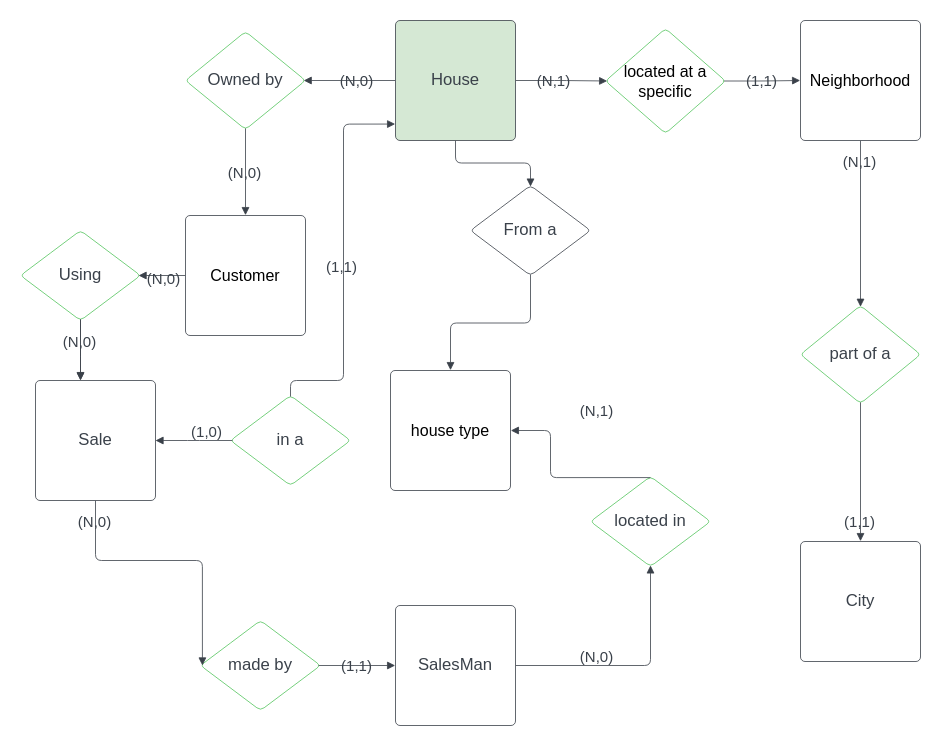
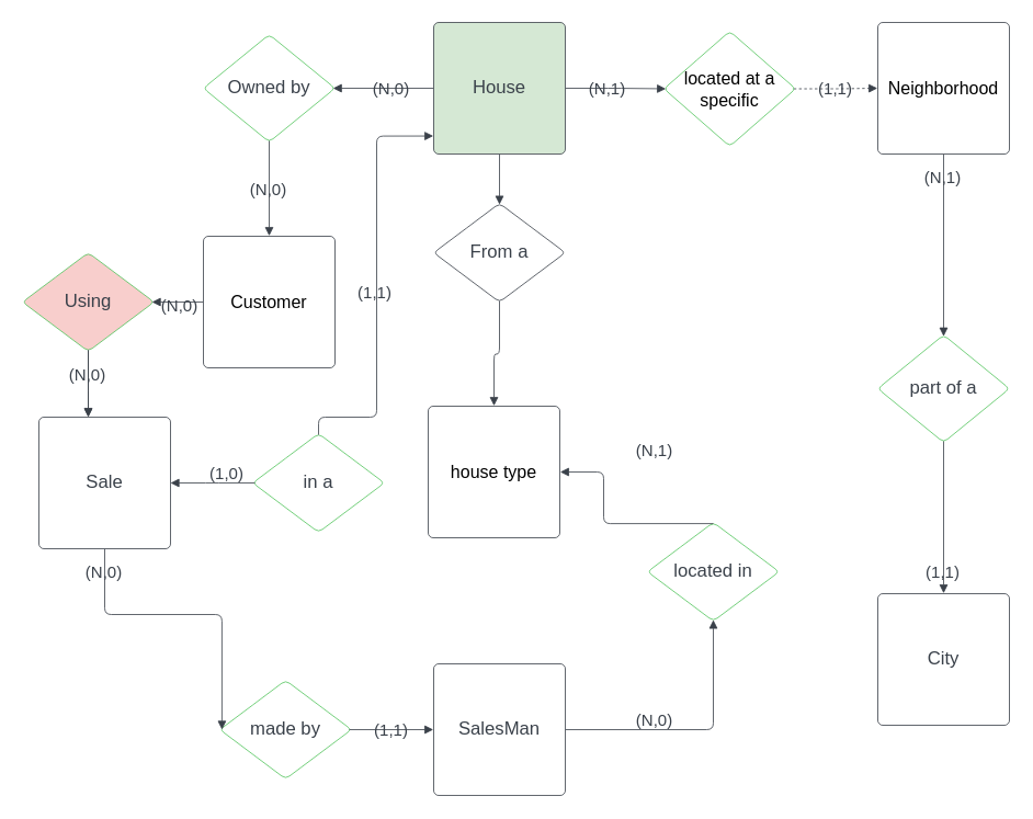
- <mxCell id="4" value="" style="html=1;jettySize=18;whiteSpace=wrap;fontSize=13;strokeColor=#3a414a;strokeOpacity=100;strokeWidth=0.8;rounded=1;arcSize=12;edgeStyle=orthogonalEdgeStyle;startArrow=none;endArrow=block;endFill=1;exitX=0.986;exitY=0.5;exitPerimeter=0;entryX=-0.003;entryY=0.5;entryPerimeter=0;lucidId=RsgwsH1Xkua~;" parent="1" source="15" target="5" edge="1"><mxGeometry width="100" height="100" relative="1" as="geometry"><Array as="points" /></mxGeometry></mxCell>
+ <mxCell id="4" value="" style="html=1;jettySize=18;whiteSpace=wrap;fontSize=13;strokeColor=#3a414a;strokeOpacity=100;strokeWidth=0.8;rounded=1;arcSize=12;edgeStyle=orthogonalEdgeStyle;startArrow=none;endArrow=block;endFill=1;exitX=0.986;exitY=0.5;exitPerimeter=0;entryX=-0.003;entryY=0.5;entryPerimeter=0;lucidId=RsgwsH1Xkua~;dashed=1;" parent="1" source="15" target="5" edge="1"><mxGeometry width="100" height="100" relative="1" as="geometry"><Array as="points" /></mxGeometry></mxCell>
- <mxCell id="18" value="From a" style="html=1;overflow=block;blockSpacing=1;whiteSpace=wrap;rhombus;fontSize=16.7;fontColor=#3a414a;spacing=3.8;strokeColor=#3a414a;strokeOpacity=100;rounded=1;absoluteArcSize=1;arcSize=9;strokeWidth=0.8;lucidId=sCgw0Yt0yr7J;" parent="1" vertex="1"><mxGeometry x="470" y="185" width="120" height="90" as="geometry" /></mxCell>
+ <mxCell id="18" value="From a" style="html=1;overflow=block;blockSpacing=1;whiteSpace=wrap;rhombus;fontSize=16.7;fontColor=#3a414a;spacing=3.8;strokeColor=#3a414a;strokeOpacity=100;rounded=1;absoluteArcSize=1;arcSize=9;strokeWidth=0.8;lucidId=sCgw0Yt0yr7J;" parent="1" vertex="1"><mxGeometry x="395" y="185" width="120" height="90" as="geometry" /></mxCell>
- <mxCell id="21" value="Using" style="html=1;overflow=block;blockSpacing=1;whiteSpace=wrap;rhombus;fontSize=16.7;fontColor=#3a414a;spacing=3.8;strokeColor=#54c45e;strokeOpacity=100;rounded=1;absoluteArcSize=1;arcSize=9;strokeWidth=0.8;lucidId=UCmw1iHHzvIH;" parent="1" vertex="1"><mxGeometry x="20" y="230" width="120" height="90" as="geometry" /></mxCell>
+ <mxCell id="21" value="Using" style="html=1;overflow=block;blockSpacing=1;whiteSpace=wrap;rhombus;fontSize=16.7;fontColor=#3a414a;spacing=3.8;strokeColor=#54c45e;strokeOpacity=100;rounded=1;absoluteArcSize=1;arcSize=9;strokeWidth=0.8;lucidId=UCmw1iHHzvIH;fillColor=#f8cecc;" parent="1" vertex="1"><mxGeometry x="20" y="230" width="120" height="90" as="geometry" /></mxCell>
